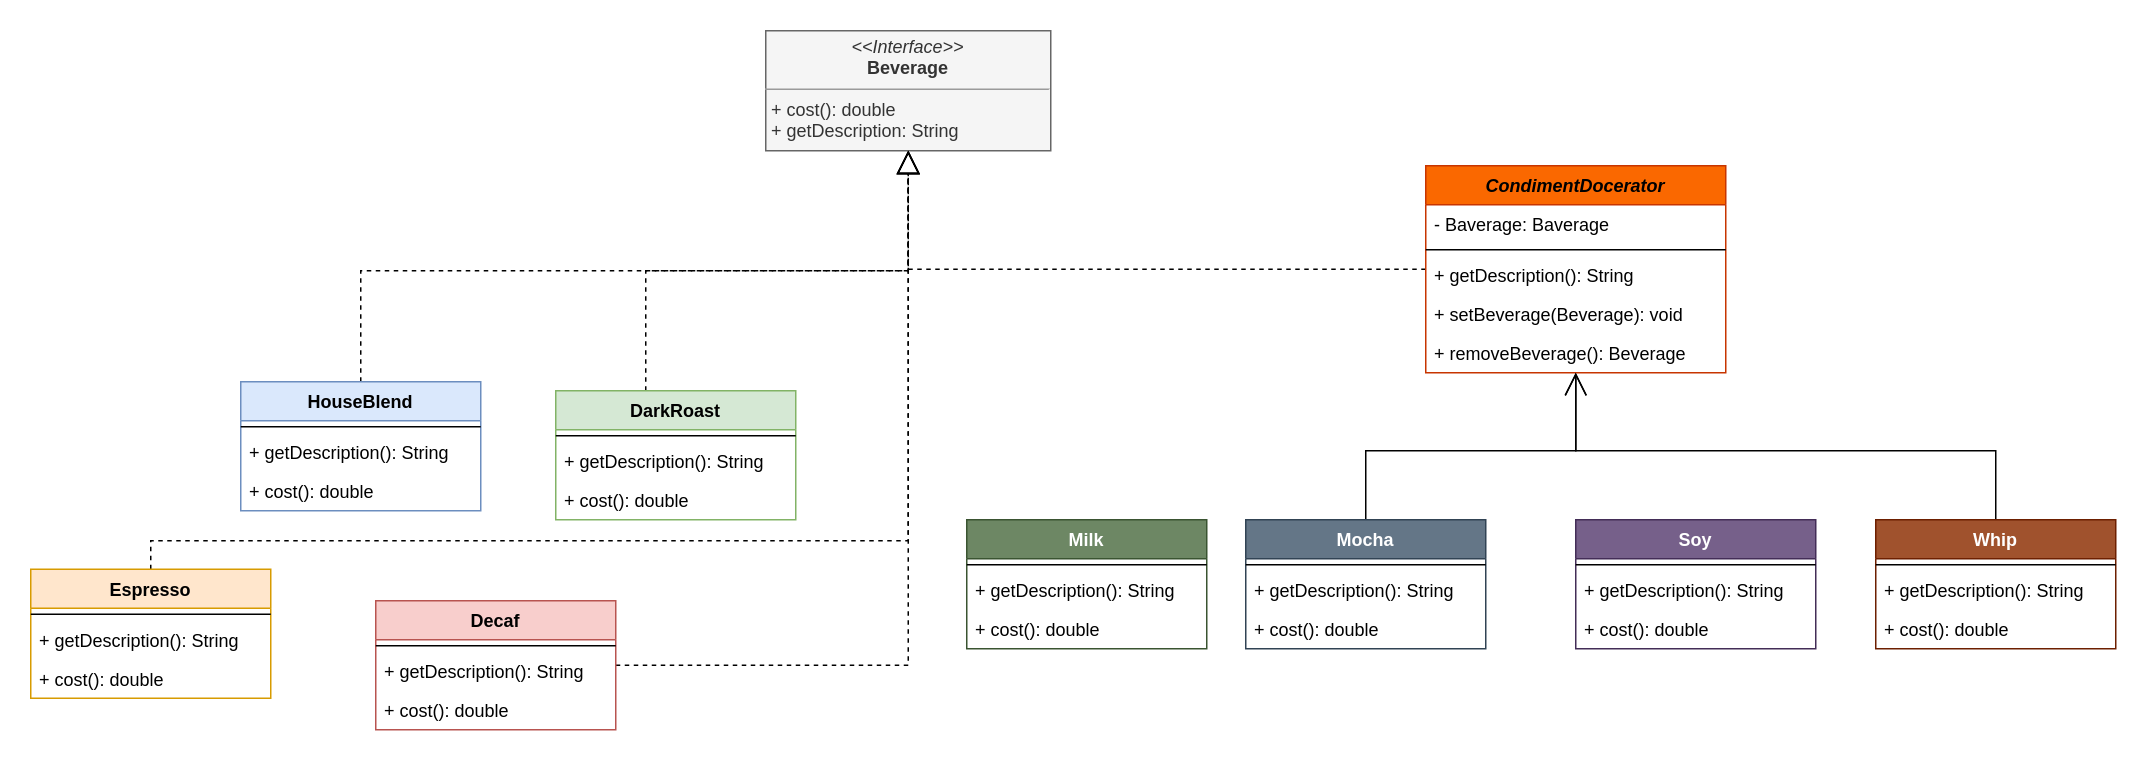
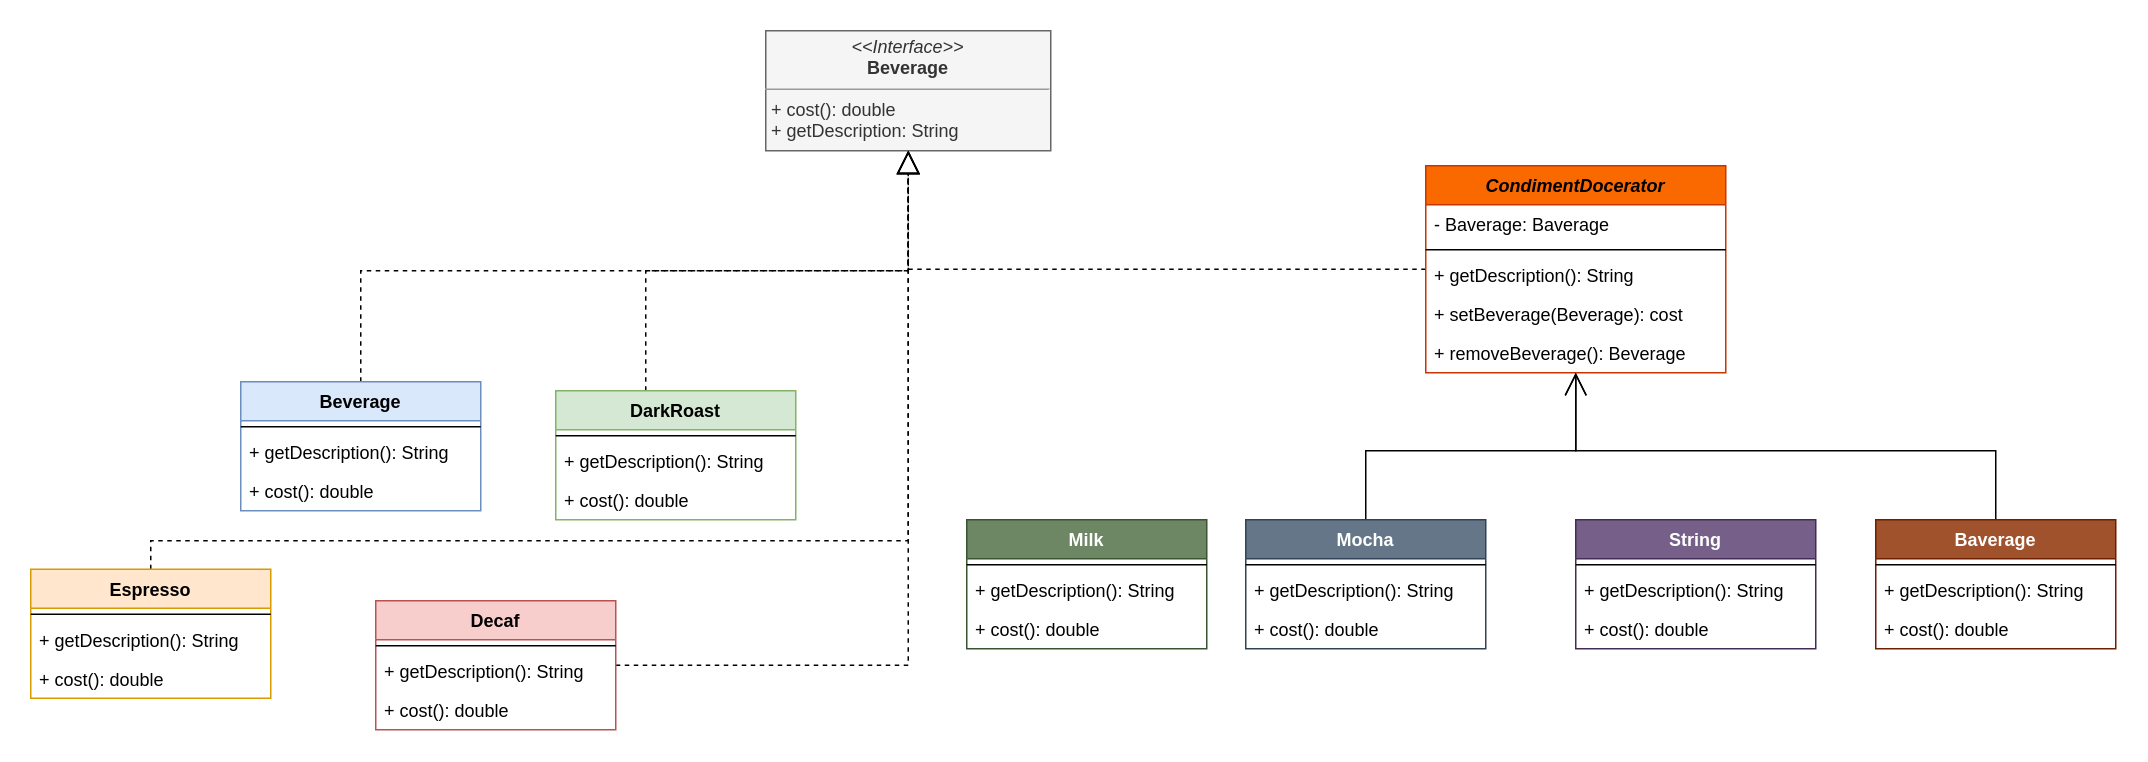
- <mxCell id="8" value="+ setBeverage(Beverage): void" style="text;strokeColor=none;fillColor=none;align=left;verticalAlign=top;spacingLeft=4;spacingRight=4;overflow=hidden;rotatable=0;points=[[0,0.5],[1,0.5]];portConstraint=eastwest;" vertex="1" parent="4"><mxGeometry y="86" width="200" height="26" as="geometry" /></mxCell>
+ <mxCell id="8" value="+ setBeverage(Beverage): cost" style="text;strokeColor=none;fillColor=none;align=left;verticalAlign=top;spacingLeft=4;spacingRight=4;overflow=hidden;rotatable=0;points=[[0,0.5],[1,0.5]];portConstraint=eastwest;" vertex="1" parent="4"><mxGeometry y="86" width="200" height="26" as="geometry" /></mxCell>
- <mxCell id="34" value="HouseBlend" style="swimlane;fontStyle=1;align=center;verticalAlign=top;childLayout=stackLayout;horizontal=1;startSize=26;horizontalStack=0;resizeParent=1;resizeParentMax=0;resizeLast=0;collapsible=1;marginBottom=0;fillColor=#dae8fc;strokeColor=#6c8ebf;" vertex="1" parent="1"><mxGeometry x="160" y="254" width="160" height="86" as="geometry" /></mxCell>
+ <mxCell id="34" value="Beverage" style="swimlane;fontStyle=1;align=center;verticalAlign=top;childLayout=stackLayout;horizontal=1;startSize=26;horizontalStack=0;resizeParent=1;resizeParentMax=0;resizeLast=0;collapsible=1;marginBottom=0;fillColor=#dae8fc;strokeColor=#6c8ebf;" vertex="1" parent="1"><mxGeometry x="160" y="254" width="160" height="86" as="geometry" /></mxCell>
- <mxCell id="19" value="Soy" style="swimlane;fontStyle=1;align=center;verticalAlign=top;childLayout=stackLayout;horizontal=1;startSize=26;horizontalStack=0;resizeParent=1;resizeParentMax=0;resizeLast=0;collapsible=1;marginBottom=0;fillColor=#76608a;fontColor=#ffffff;strokeColor=#432D57;" vertex="1" parent="1"><mxGeometry x="1050" y="346" width="160" height="86" as="geometry" /></mxCell>
+ <mxCell id="19" value="String" style="swimlane;fontStyle=1;align=center;verticalAlign=top;childLayout=stackLayout;horizontal=1;startSize=26;horizontalStack=0;resizeParent=1;resizeParentMax=0;resizeLast=0;collapsible=1;marginBottom=0;fillColor=#76608a;fontColor=#ffffff;strokeColor=#432D57;" vertex="1" parent="1"><mxGeometry x="1050" y="346" width="160" height="86" as="geometry" /></mxCell>
- <mxCell id="24" value="Whip" style="swimlane;fontStyle=1;align=center;verticalAlign=top;childLayout=stackLayout;horizontal=1;startSize=26;horizontalStack=0;resizeParent=1;resizeParentMax=0;resizeLast=0;collapsible=1;marginBottom=0;fillColor=#a0522d;fontColor=#ffffff;strokeColor=#6D1F00;" vertex="1" parent="1"><mxGeometry x="1250" y="346" width="160" height="86" as="geometry" /></mxCell>
+ <mxCell id="24" value="Baverage" style="swimlane;fontStyle=1;align=center;verticalAlign=top;childLayout=stackLayout;horizontal=1;startSize=26;horizontalStack=0;resizeParent=1;resizeParentMax=0;resizeLast=0;collapsible=1;marginBottom=0;fillColor=#a0522d;fontColor=#ffffff;strokeColor=#6D1F00;" vertex="1" parent="1"><mxGeometry x="1250" y="346" width="160" height="86" as="geometry" /></mxCell>
